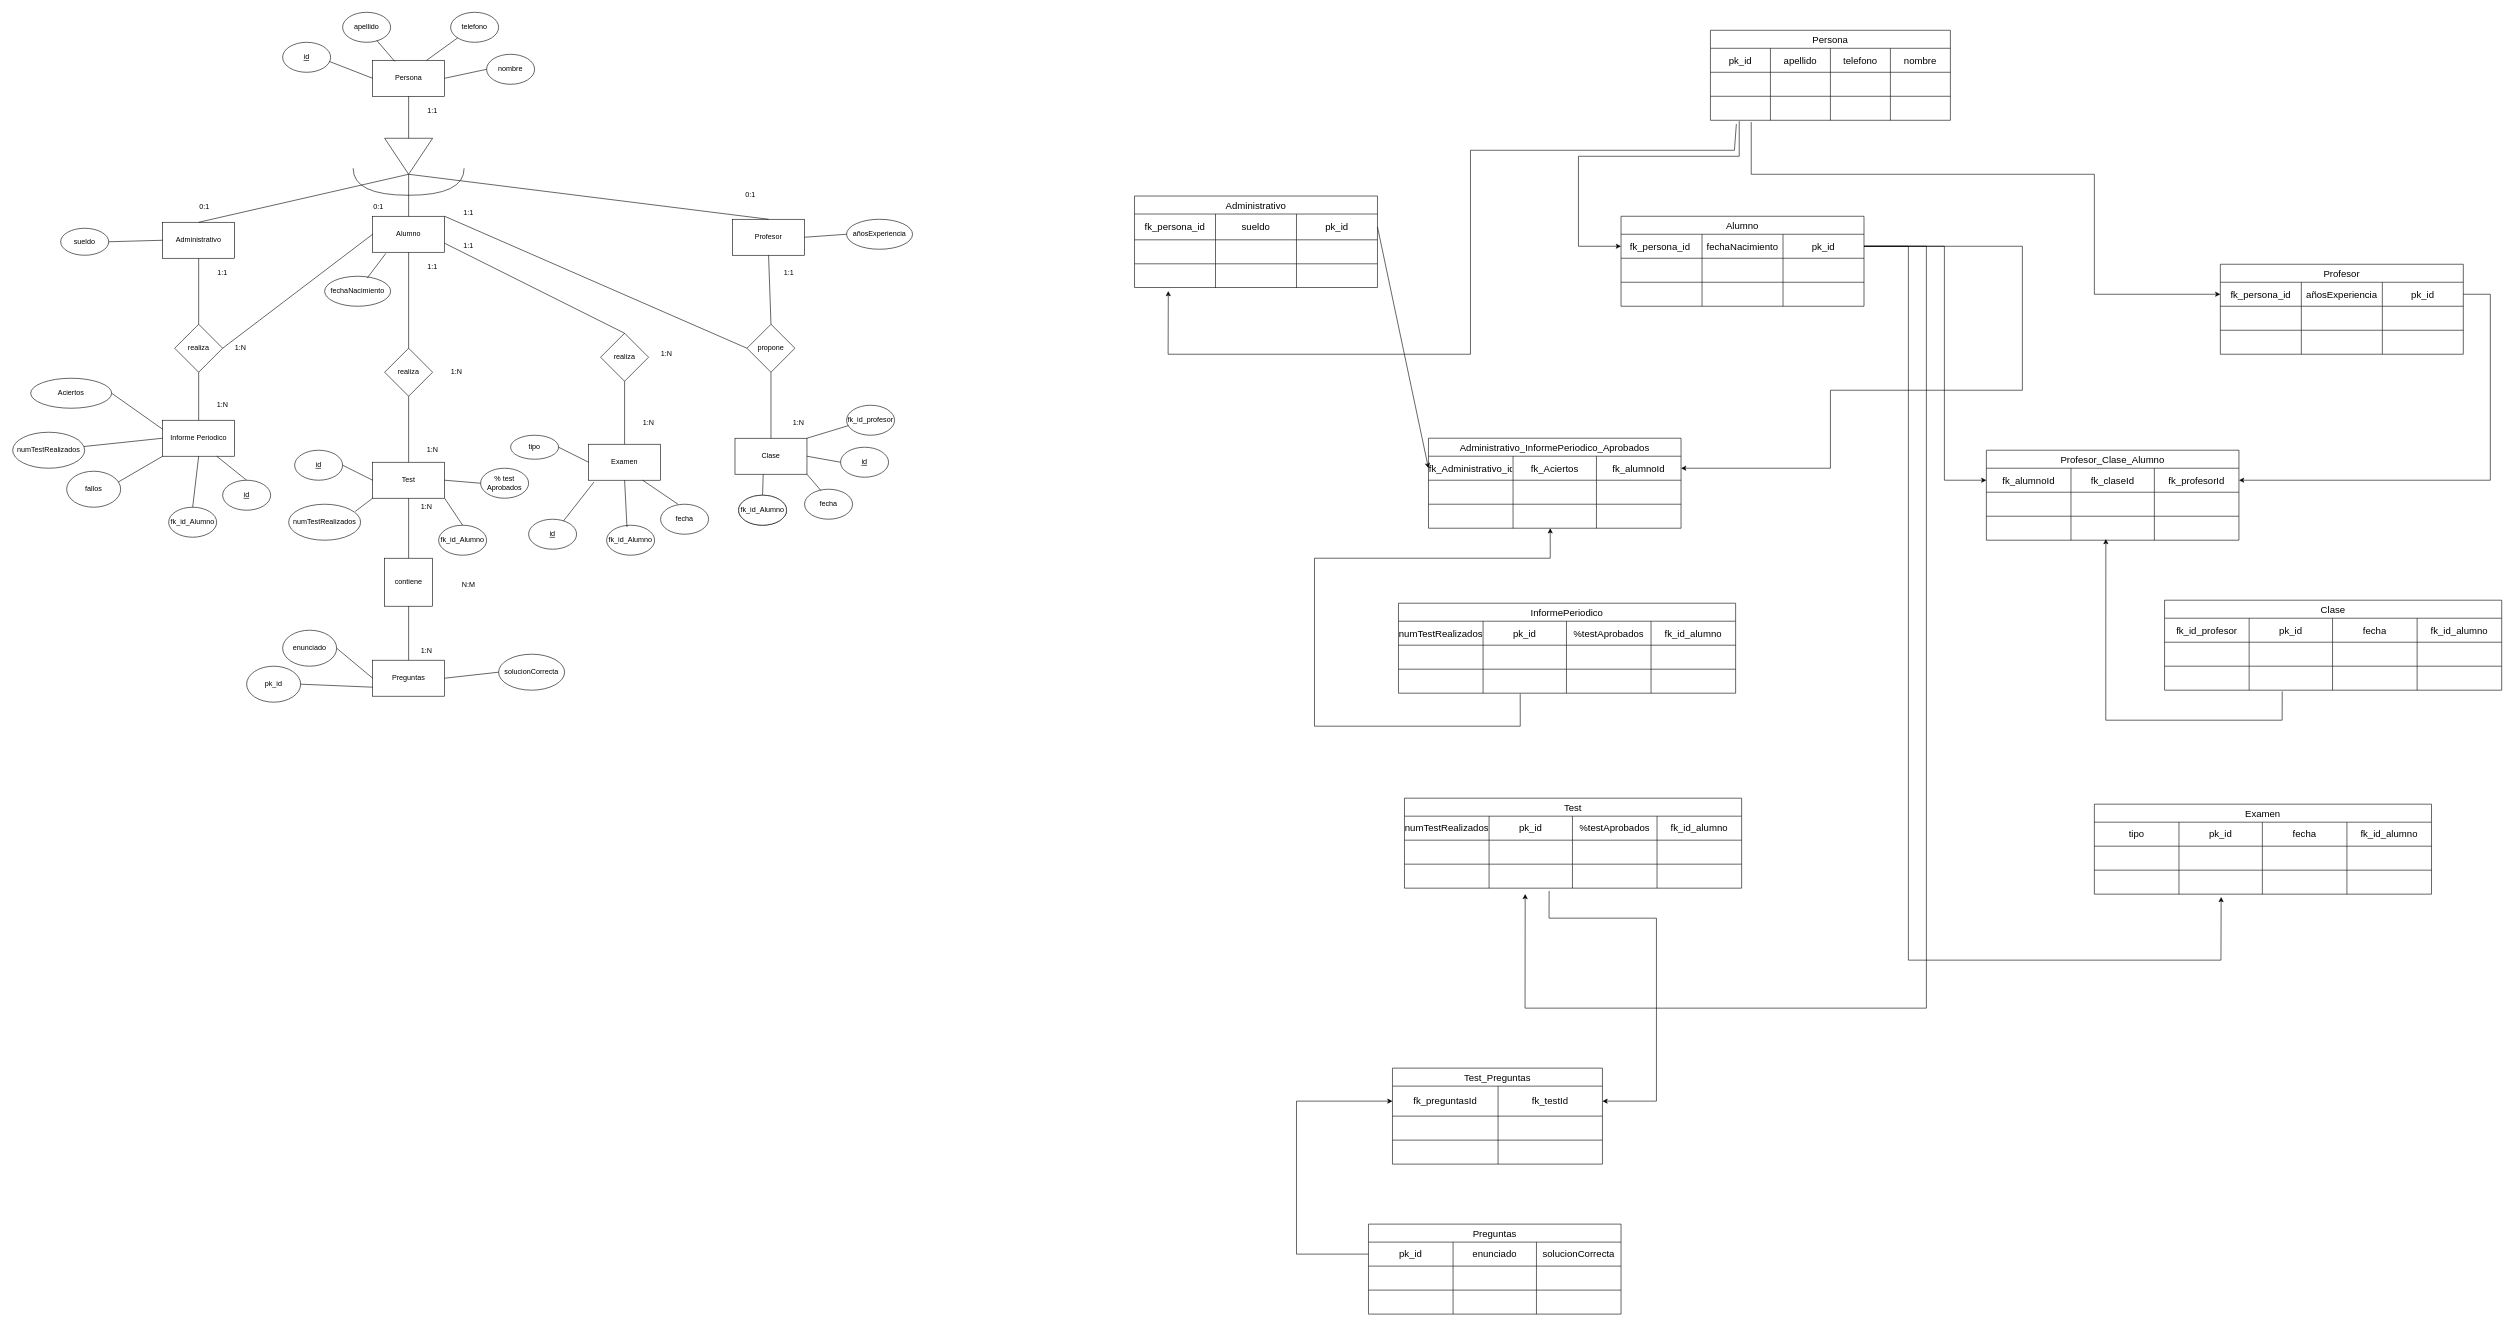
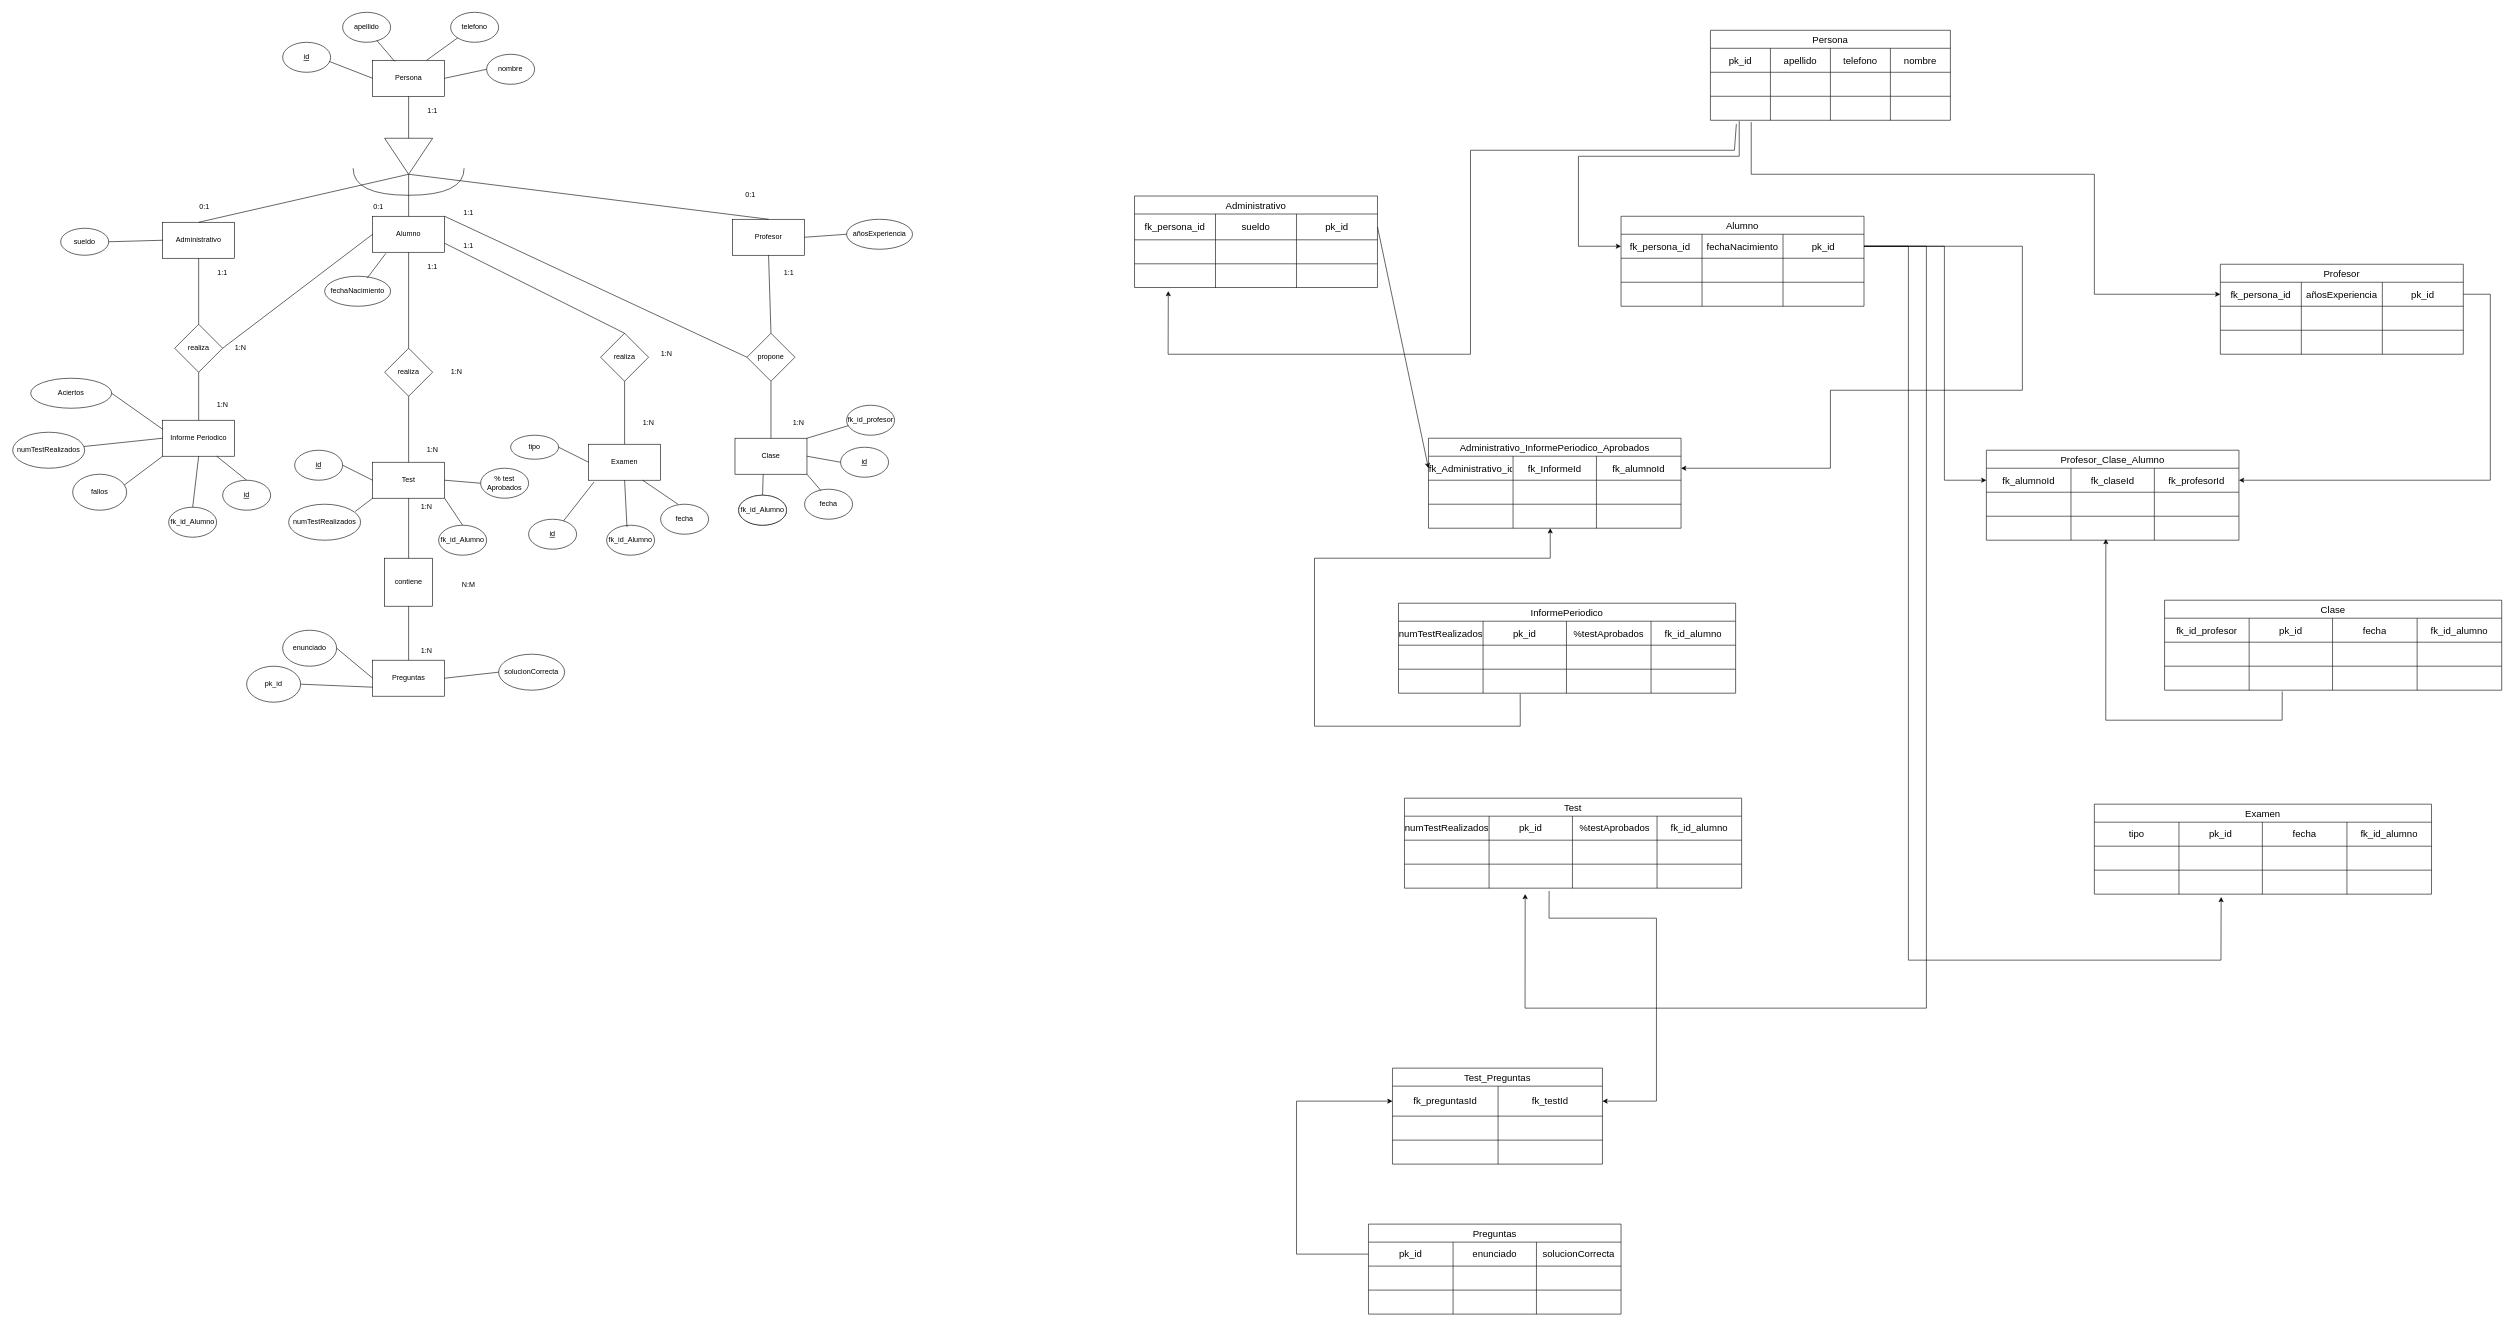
- <mxCell id="45" value="propone" style="rhombus;whiteSpace=wrap;html=1;" vertex="1" parent="1"><mxGeometry x="1244" y="540" width="80" height="80" as="geometry" /></mxCell>
+ <mxCell id="45" value="propone" style="rhombus;whiteSpace=wrap;html=1;" vertex="1" parent="1"><mxGeometry x="1244" y="555" width="80" height="80" as="geometry" /></mxCell>
- <mxCell id="243" value="fk_Aciertos" style="shape=partialRectangle;html=1;whiteSpace=wrap;connectable=0;strokeColor=inherit;overflow=hidden;fillColor=none;top=0;left=0;bottom=0;right=0;pointerEvents=1;fontSize=16;" vertex="1" parent="241"><mxGeometry x="141" width="139" height="40" as="geometry"><mxRectangle width="139" height="40" as="alternateBounds" /></mxGeometry></mxCell>
+ <mxCell id="243" value="fk_InformeId" style="shape=partialRectangle;html=1;whiteSpace=wrap;connectable=0;strokeColor=inherit;overflow=hidden;fillColor=none;top=0;left=0;bottom=0;right=0;pointerEvents=1;fontSize=16;" vertex="1" parent="241"><mxGeometry x="141" width="139" height="40" as="geometry"><mxRectangle width="139" height="40" as="alternateBounds" /></mxGeometry></mxCell>
- <mxCell id="41" value="fallos" style="ellipse;whiteSpace=wrap;html=1;" vertex="1" parent="1"><mxGeometry x="110" y="785" width="90" height="60" as="geometry" /></mxCell>
+ <mxCell id="41" value="fallos" style="ellipse;whiteSpace=wrap;html=1;" vertex="1" parent="1"><mxGeometry x="120" y="790" width="90" height="60" as="geometry" /></mxCell>
